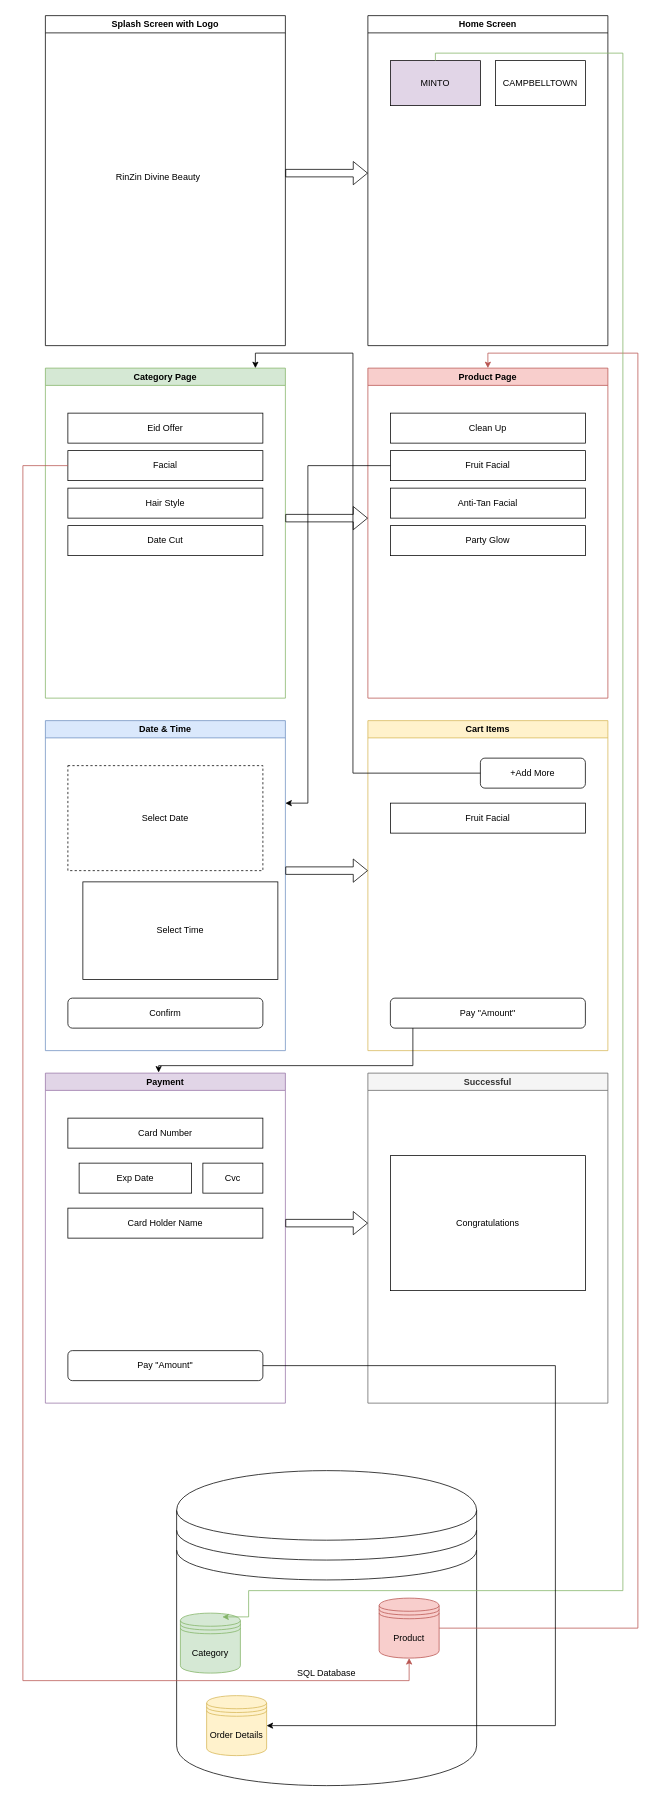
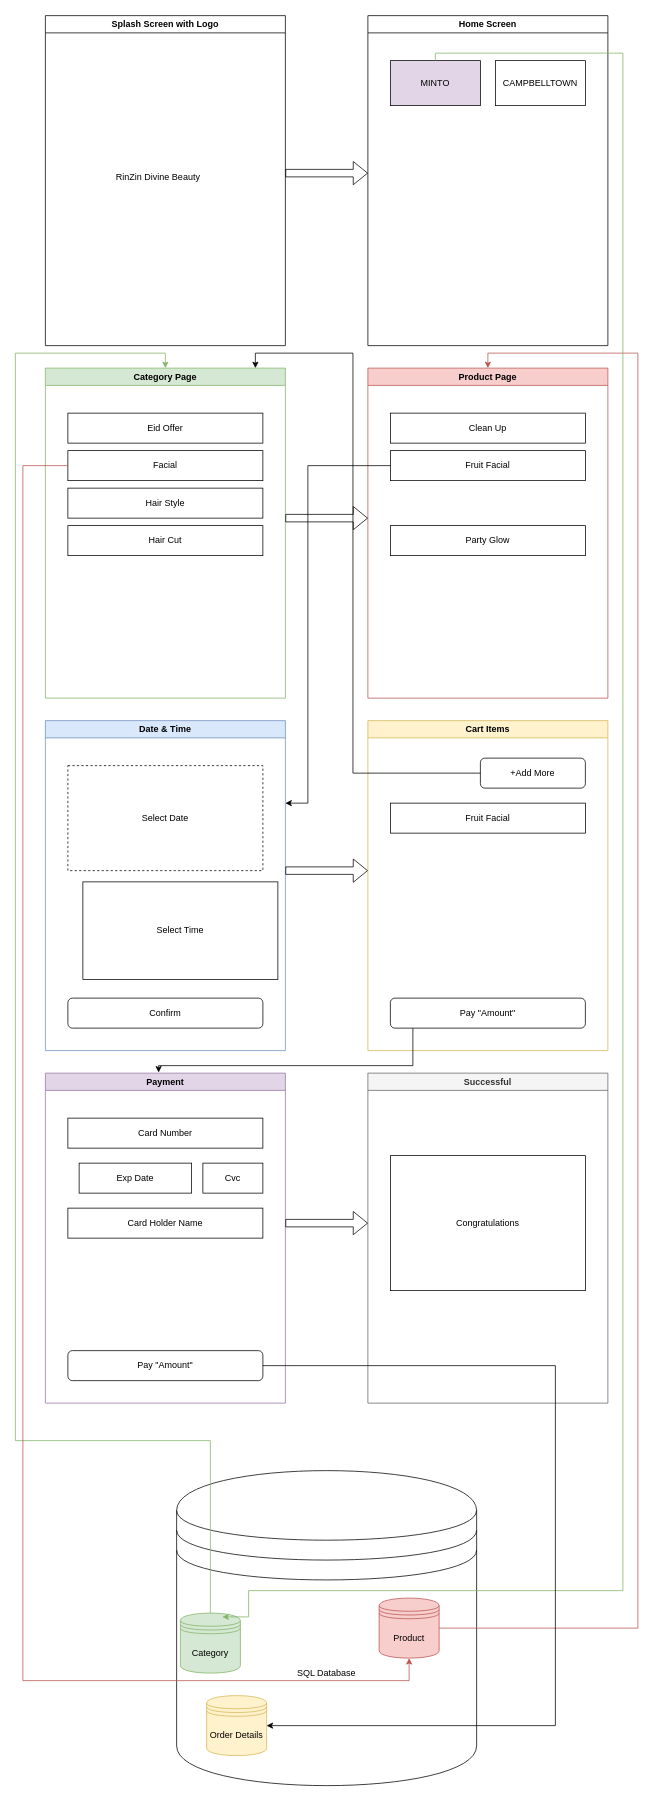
- <mxCell id="24" value="Anti-Tan Facial" style="whiteSpace=wrap;html=1;" vertex="1" parent="21"><mxGeometry x="30" y="160" width="260" height="40" as="geometry" /></mxCell>
- <mxCell id="17" value="Date Cut" style="whiteSpace=wrap;html=1;" vertex="1" parent="15"><mxGeometry x="30" y="210" width="260" height="40" as="geometry" /></mxCell>
+ <mxCell id="17" value="Hair Cut" style="whiteSpace=wrap;html=1;" vertex="1" parent="15"><mxGeometry x="30" y="210" width="260" height="40" as="geometry" /></mxCell>
+ <mxCell id="3" style="edgeStyle=orthogonalEdgeStyle;rounded=0;orthogonalLoop=1;jettySize=auto;html=1;entryX=0.5;entryY=0;entryDx=0;entryDy=0;fillColor=#d5e8d4;strokeColor=#82b366;" edge="1" parent="1" source="4" target="15"><mxGeometry relative="1" as="geometry"><Array as="points"><mxPoint x="20" y="1920" /><mxPoint x="20" y="470" /><mxPoint x="220" y="470" /></Array></mxGeometry></mxCell>
